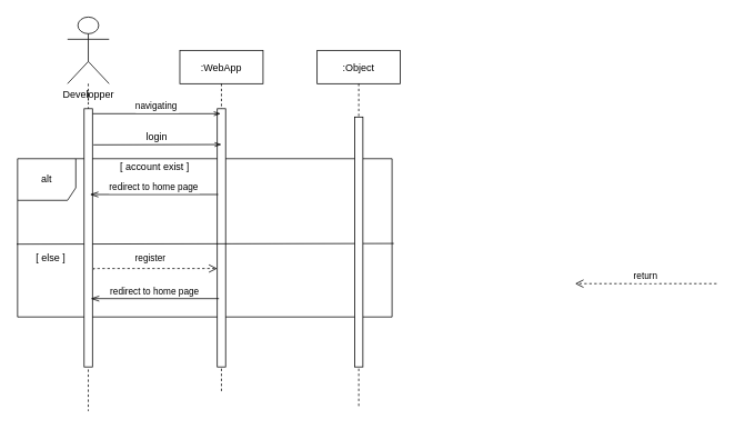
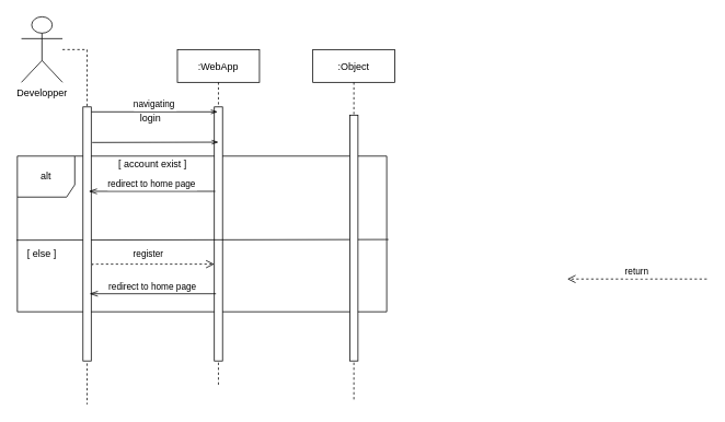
- <mxCell id="13" value="Developper" style="shape=umlActor;verticalLabelPosition=bottom;verticalAlign=top;html=1;outlineConnect=0;" vertex="1" parent="1"><mxGeometry x="80" y="20" width="50" height="80" as="geometry" /></mxCell>
+ <mxCell id="13" value="Developper" style="shape=umlActor;verticalLabelPosition=bottom;verticalAlign=top;html=1;outlineConnect=0;" vertex="1" parent="1"><mxGeometry x="25" y="20" width="50" height="80" as="geometry" /></mxCell>
- <mxCell id="14" value="login" style="text;html=1;align=center;verticalAlign=middle;resizable=0;points=[];autosize=1;strokeColor=none;fillColor=none;" vertex="1" parent="1"><mxGeometry x="162" y="149" width="50" height="30" as="geometry" /></mxCell>
+ <mxCell id="14" value="login" style="text;html=1;align=center;verticalAlign=middle;resizable=0;points=[];autosize=1;strokeColor=none;fillColor=none;" vertex="1" parent="1"><mxGeometry x="157" y="129" width="50" height="30" as="geometry" /></mxCell>
- <mxCell id="18" value="[ else ]" style="text;html=1;strokeColor=none;fillColor=none;align=center;verticalAlign=middle;whiteSpace=wrap;rounded=0;" vertex="1" parent="1"><mxGeometry x="30" y="300" width="60" height="20" as="geometry" /></mxCell>
+ <mxCell id="18" value="[ else ]" style="text;html=1;strokeColor=none;fillColor=none;align=center;verticalAlign=middle;whiteSpace=wrap;rounded=0;" vertex="1" parent="1"><mxGeometry x="20" y="300" width="60" height="20" as="geometry" /></mxCell>
